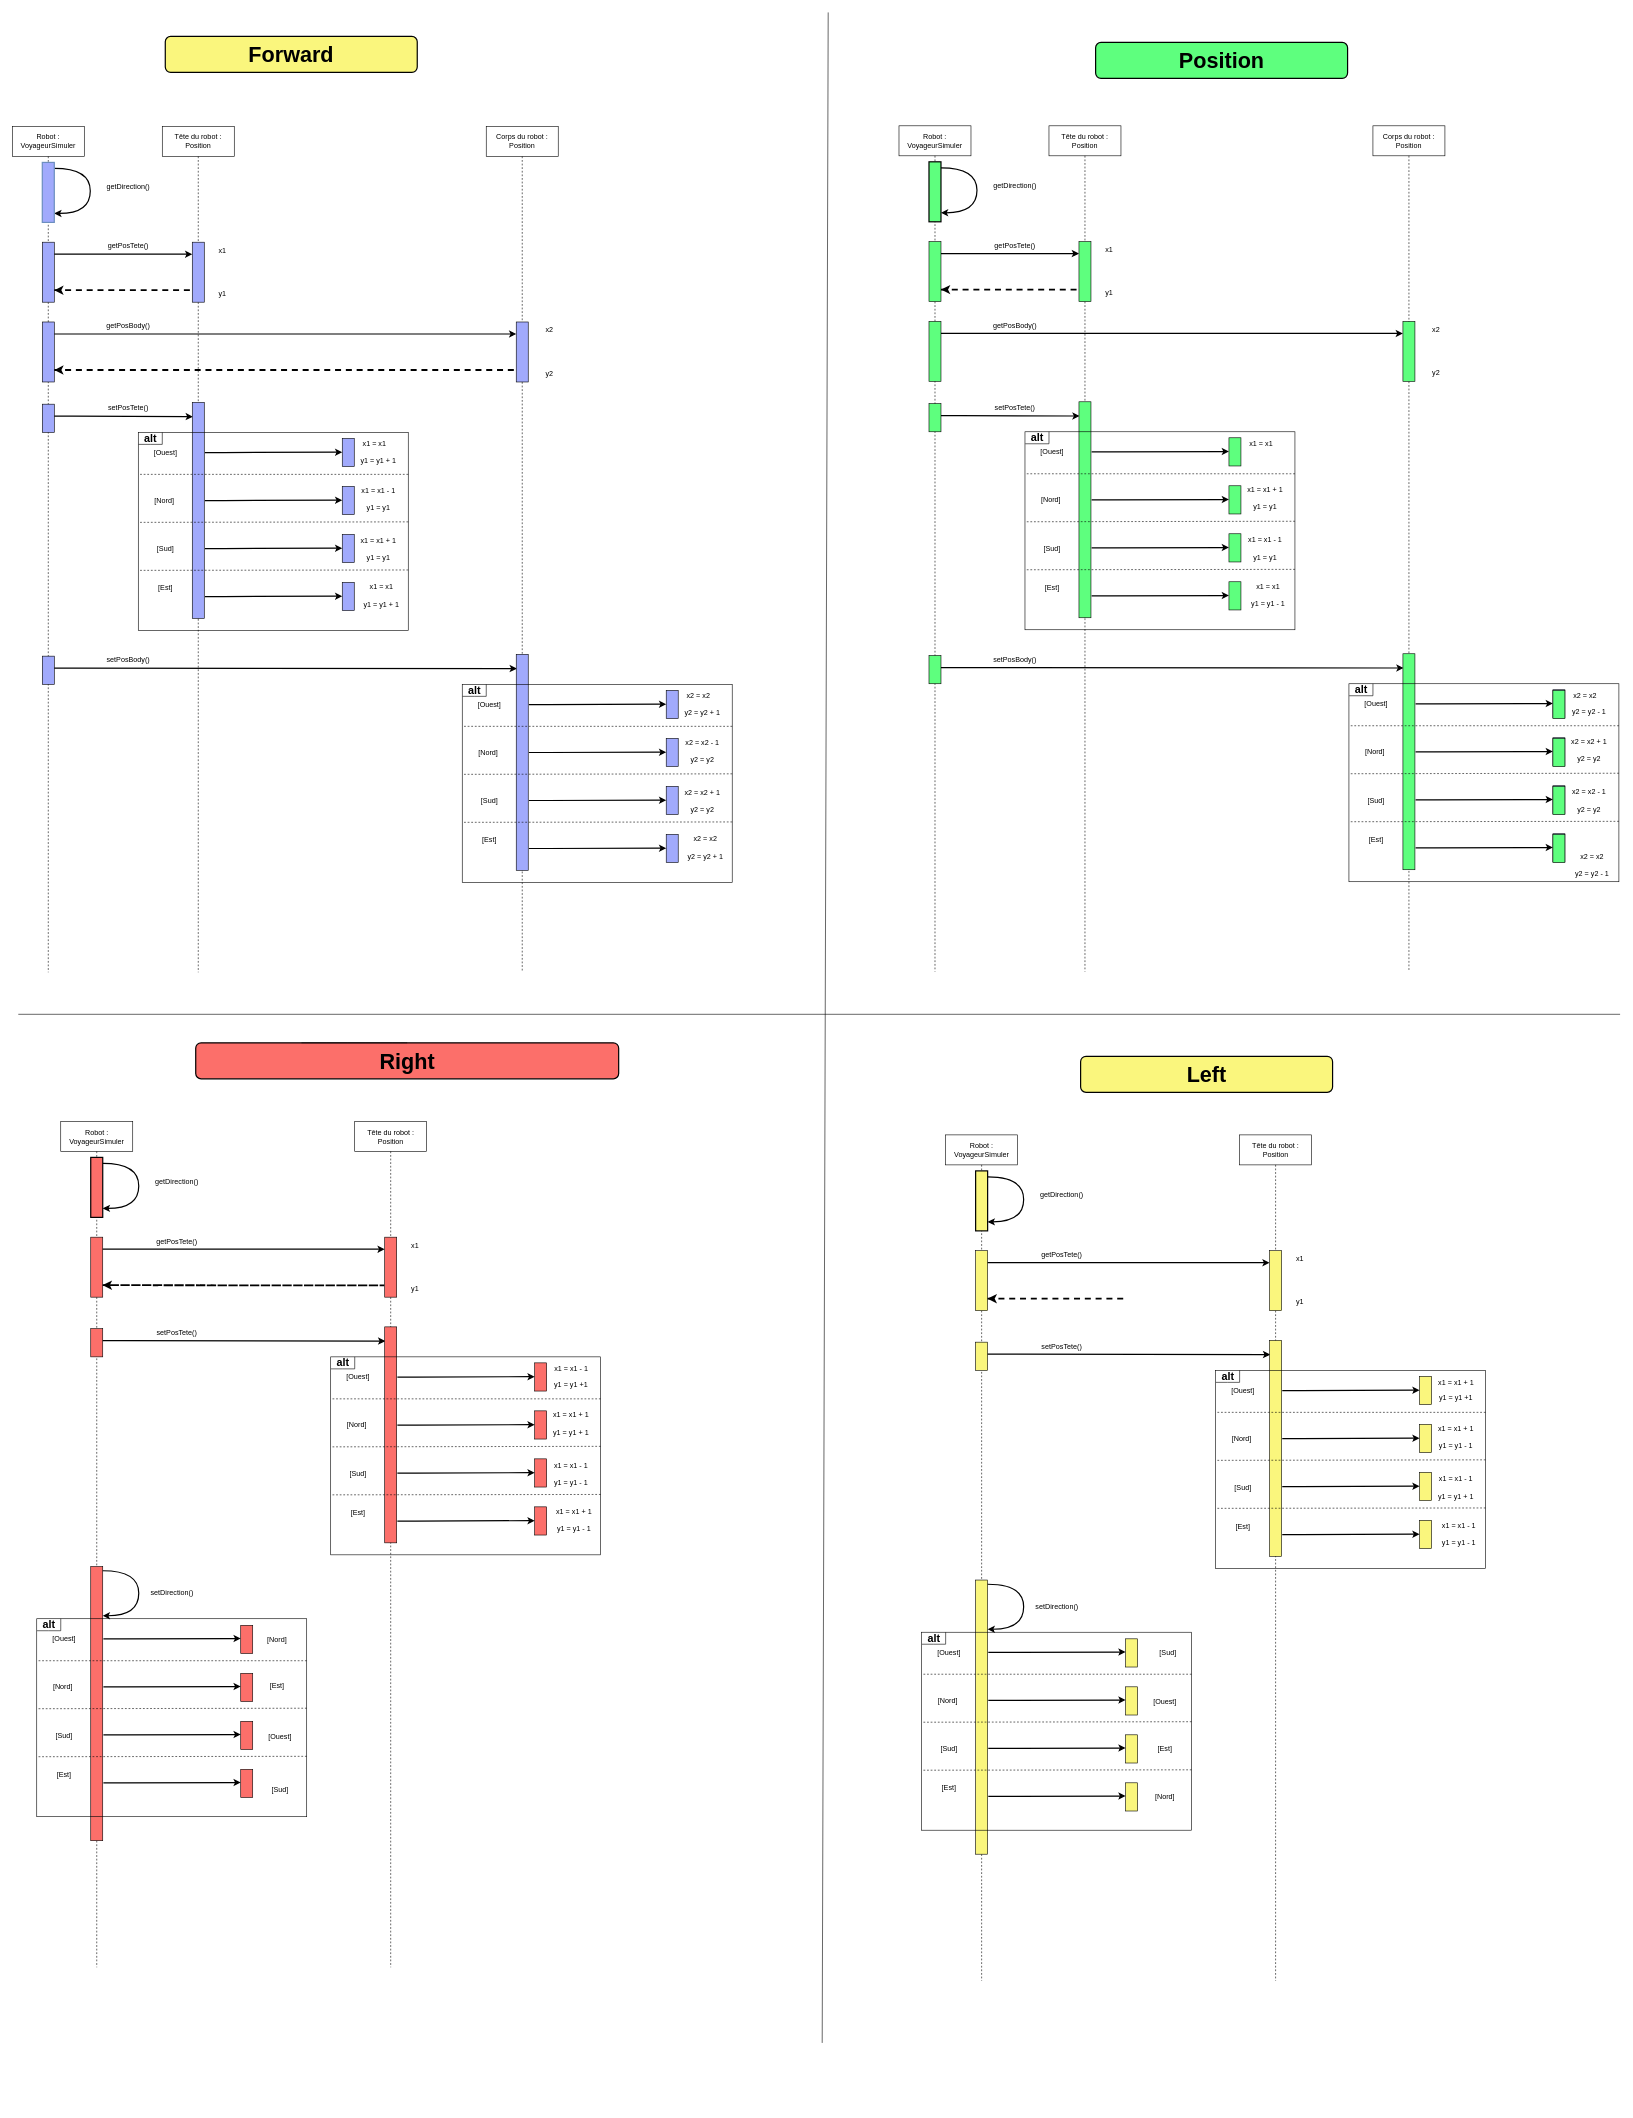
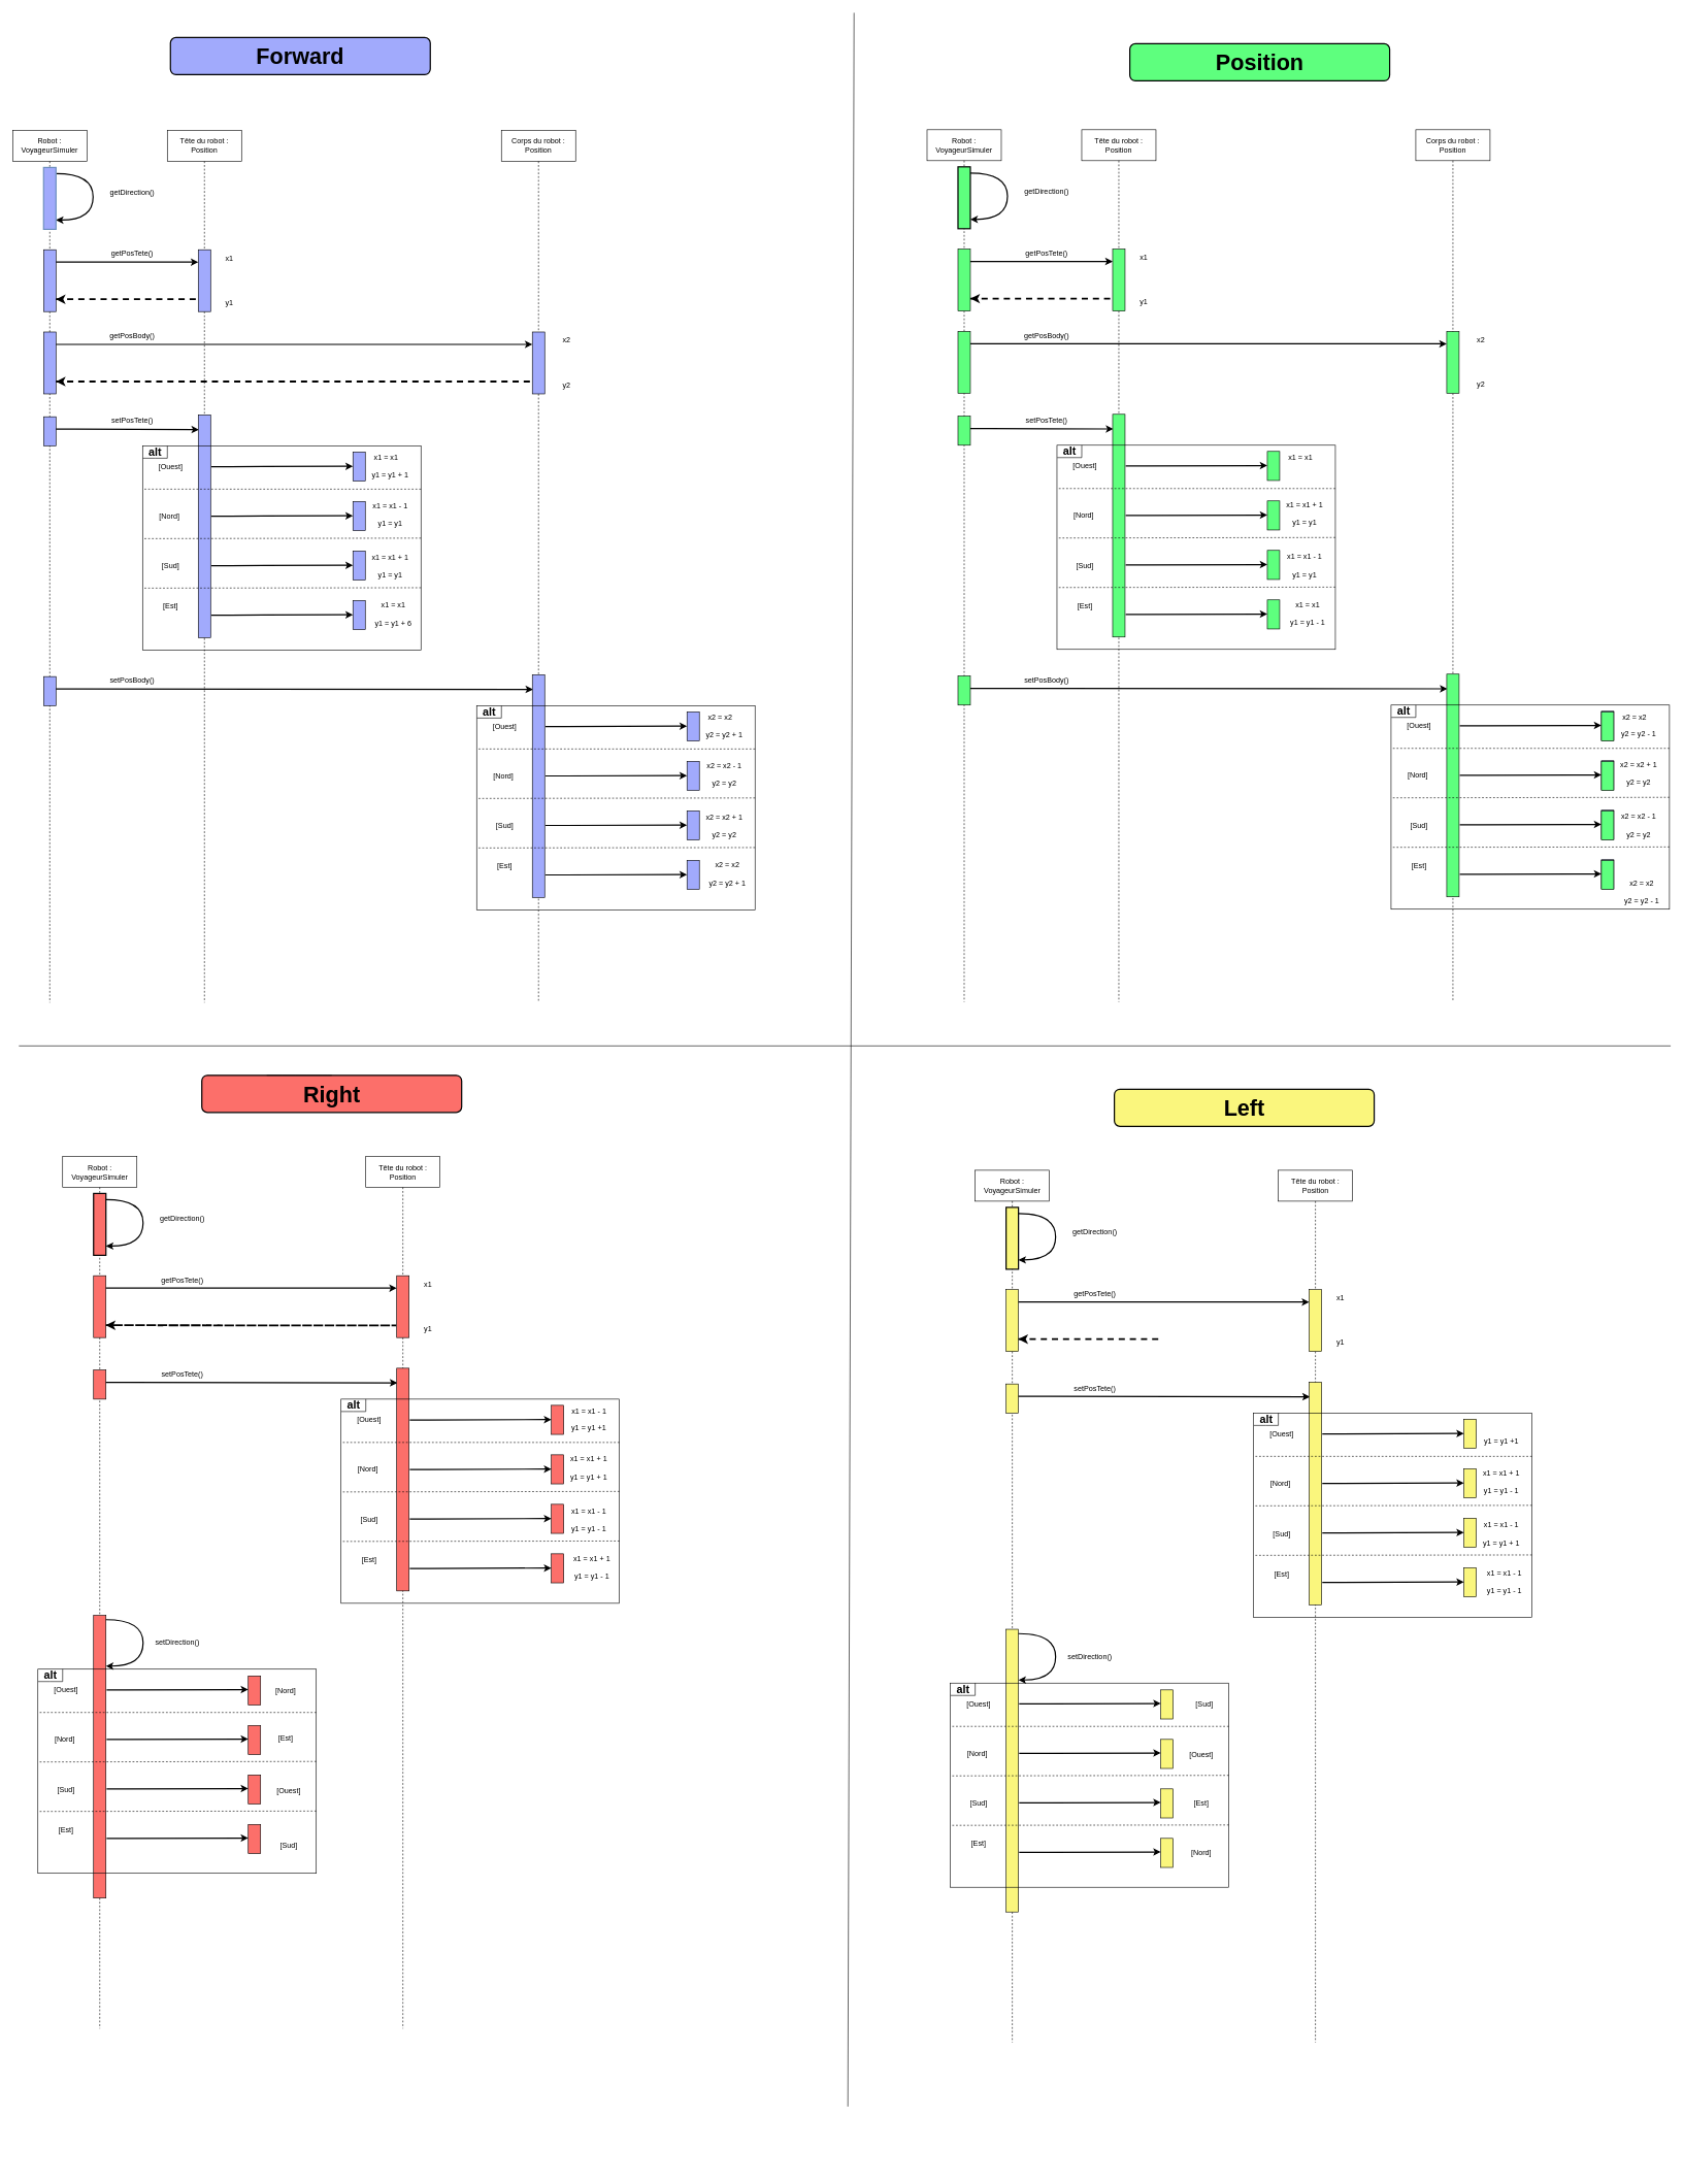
- <mxCell id="227" value="&lt;font style=&quot;font-size: 36px&quot;&gt;&lt;b&gt;Forward&lt;/b&gt;&lt;/font&gt;" style="rounded=1;whiteSpace=wrap;html=1;strokeColor=#000000;strokeWidth=2;fillColor=#faf67d;" vertex="1" parent="1"><mxGeometry x="275" y="60" width="420" height="60" as="geometry" /></mxCell>
+ <mxCell id="227" value="&lt;font style=&quot;font-size: 36px&quot;&gt;&lt;b&gt;Forward&lt;/b&gt;&lt;/font&gt;" style="rounded=1;whiteSpace=wrap;html=1;strokeColor=#000000;strokeWidth=2;fillColor=#A1AAFC;" vertex="1" parent="1"><mxGeometry x="275" y="60" width="420" height="60" as="geometry" /></mxCell>
- <mxCell id="50" value="x1 = x1&lt;br&gt;&lt;br&gt;y1 = y1 + 1" style="text;html=1;align=center;verticalAlign=middle;resizable=0;points=[];autosize=1;" vertex="1" parent="1"><mxGeometry x="595" y="967" width="80" height="50" as="geometry" /></mxCell>
+ <mxCell id="50" value="x1 = x1&lt;br&gt;&lt;br&gt;y1 = y1 + 6" style="text;html=1;align=center;verticalAlign=middle;resizable=0;points=[];autosize=1;" vertex="1" parent="1"><mxGeometry x="595" y="967" width="80" height="50" as="geometry" /></mxCell>
- <mxCell id="229" value="&lt;span style=&quot;font-size: 36px&quot;&gt;&lt;b&gt;Right&lt;/b&gt;&lt;/span&gt;" style="rounded=1;whiteSpace=wrap;html=1;strokeColor=#000000;strokeWidth=2;fillColor=#FC6F6A;" vertex="1" parent="1"><mxGeometry x="325.75" y="1737.5" width="705" height="60" as="geometry" /></mxCell>
+ <mxCell id="229" value="&lt;span style=&quot;font-size: 36px&quot;&gt;&lt;b&gt;Right&lt;/b&gt;&lt;/span&gt;" style="rounded=1;whiteSpace=wrap;html=1;strokeColor=#000000;strokeWidth=2;fillColor=#FC6F6A;" vertex="1" parent="1"><mxGeometry x="325.75" y="1737.5" width="420" height="60" as="geometry" /></mxCell>
- <mxCell id="291" value="x1 = x1 + 1&amp;nbsp;" style="text;html=1;align=center;verticalAlign=middle;resizable=0;points=[];autosize=1;" vertex="1" parent="1"><mxGeometry x="2387.75" y="2293.5" width="80" height="20" as="geometry" /></mxCell>
